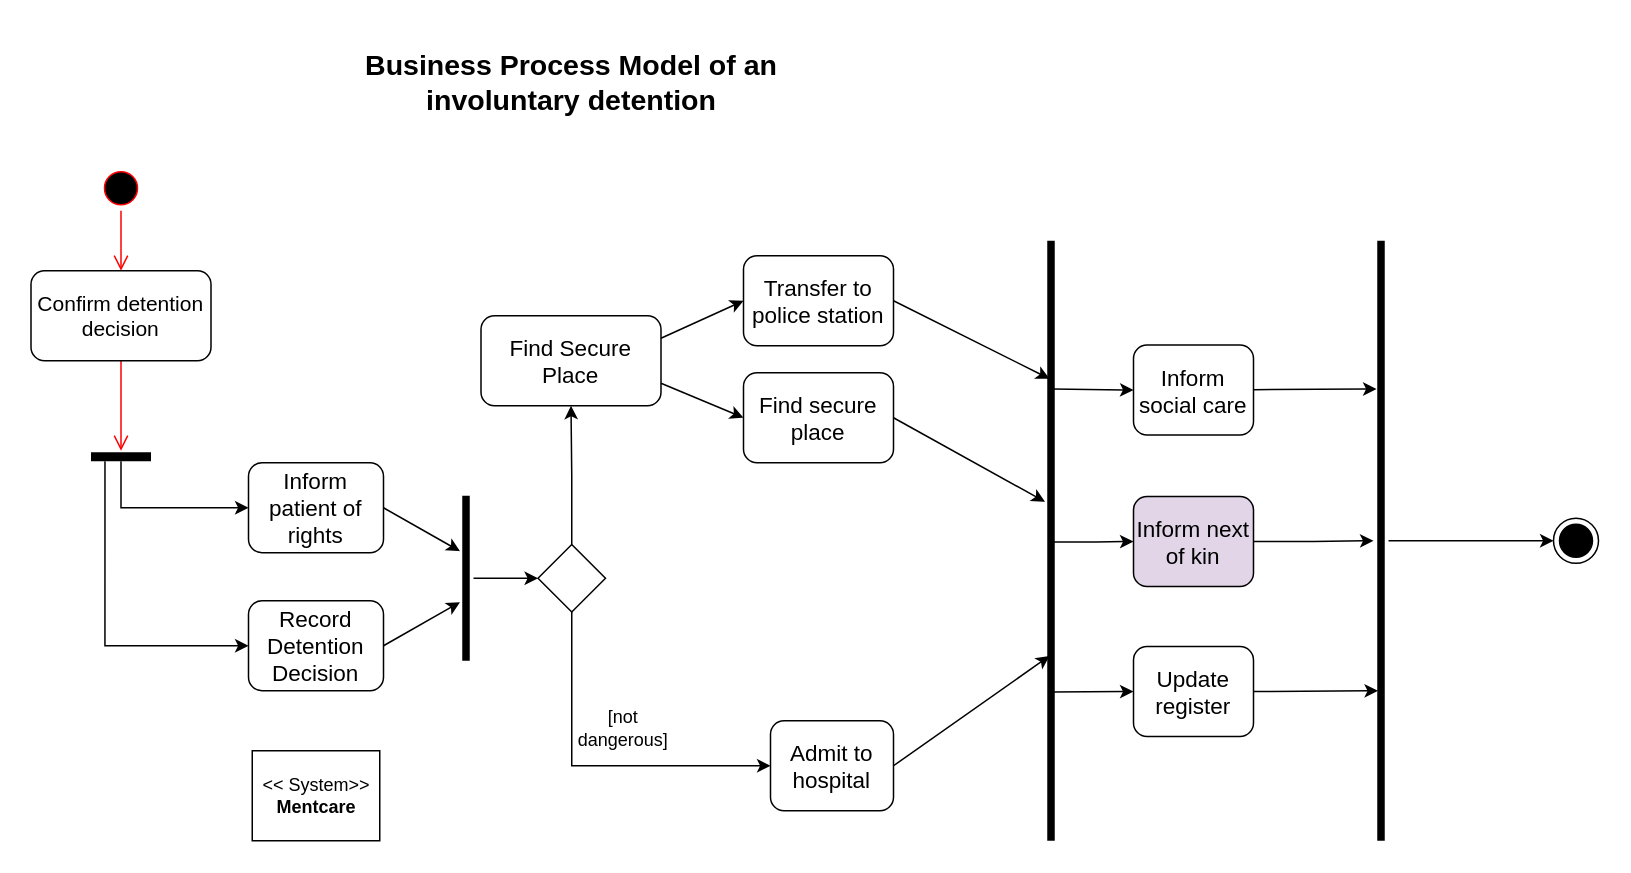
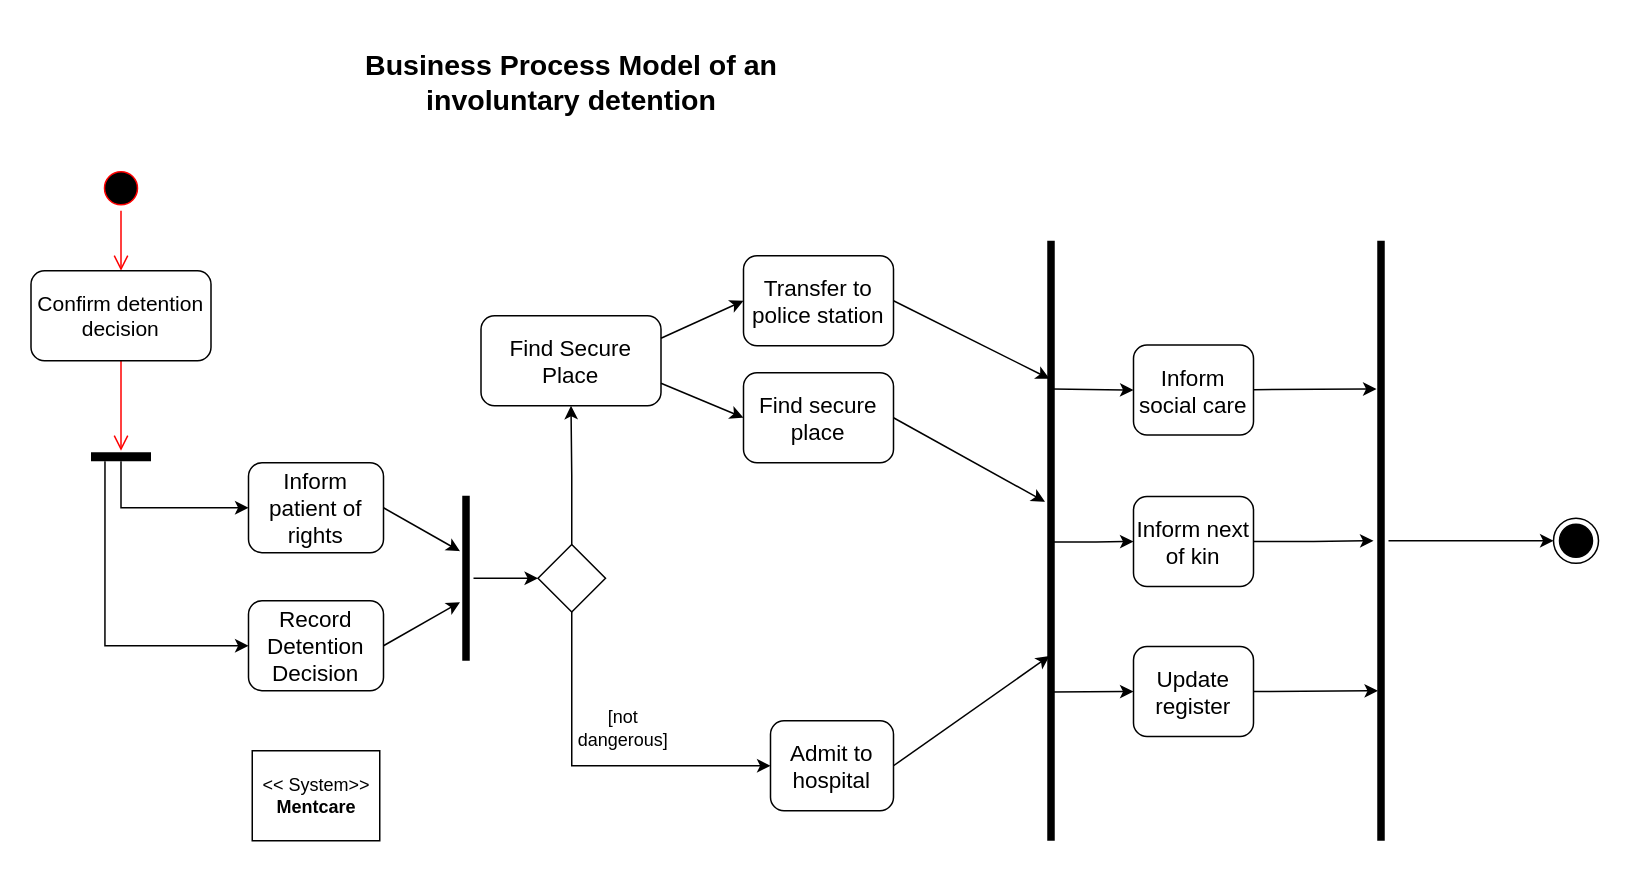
- <mxCell id="33" value="Inform next of kin" style="rounded=1;whiteSpace=wrap;html=1;fontSize=15;fillColor=#e1d5e7;" vertex="1" parent="1"><mxGeometry x="755" y="330.5" width="80" height="60" as="geometry" /></mxCell>
+ <mxCell id="33" value="Inform next of kin" style="rounded=1;whiteSpace=wrap;html=1;fontSize=15;" vertex="1" parent="1"><mxGeometry x="755" y="330.5" width="80" height="60" as="geometry" /></mxCell>
